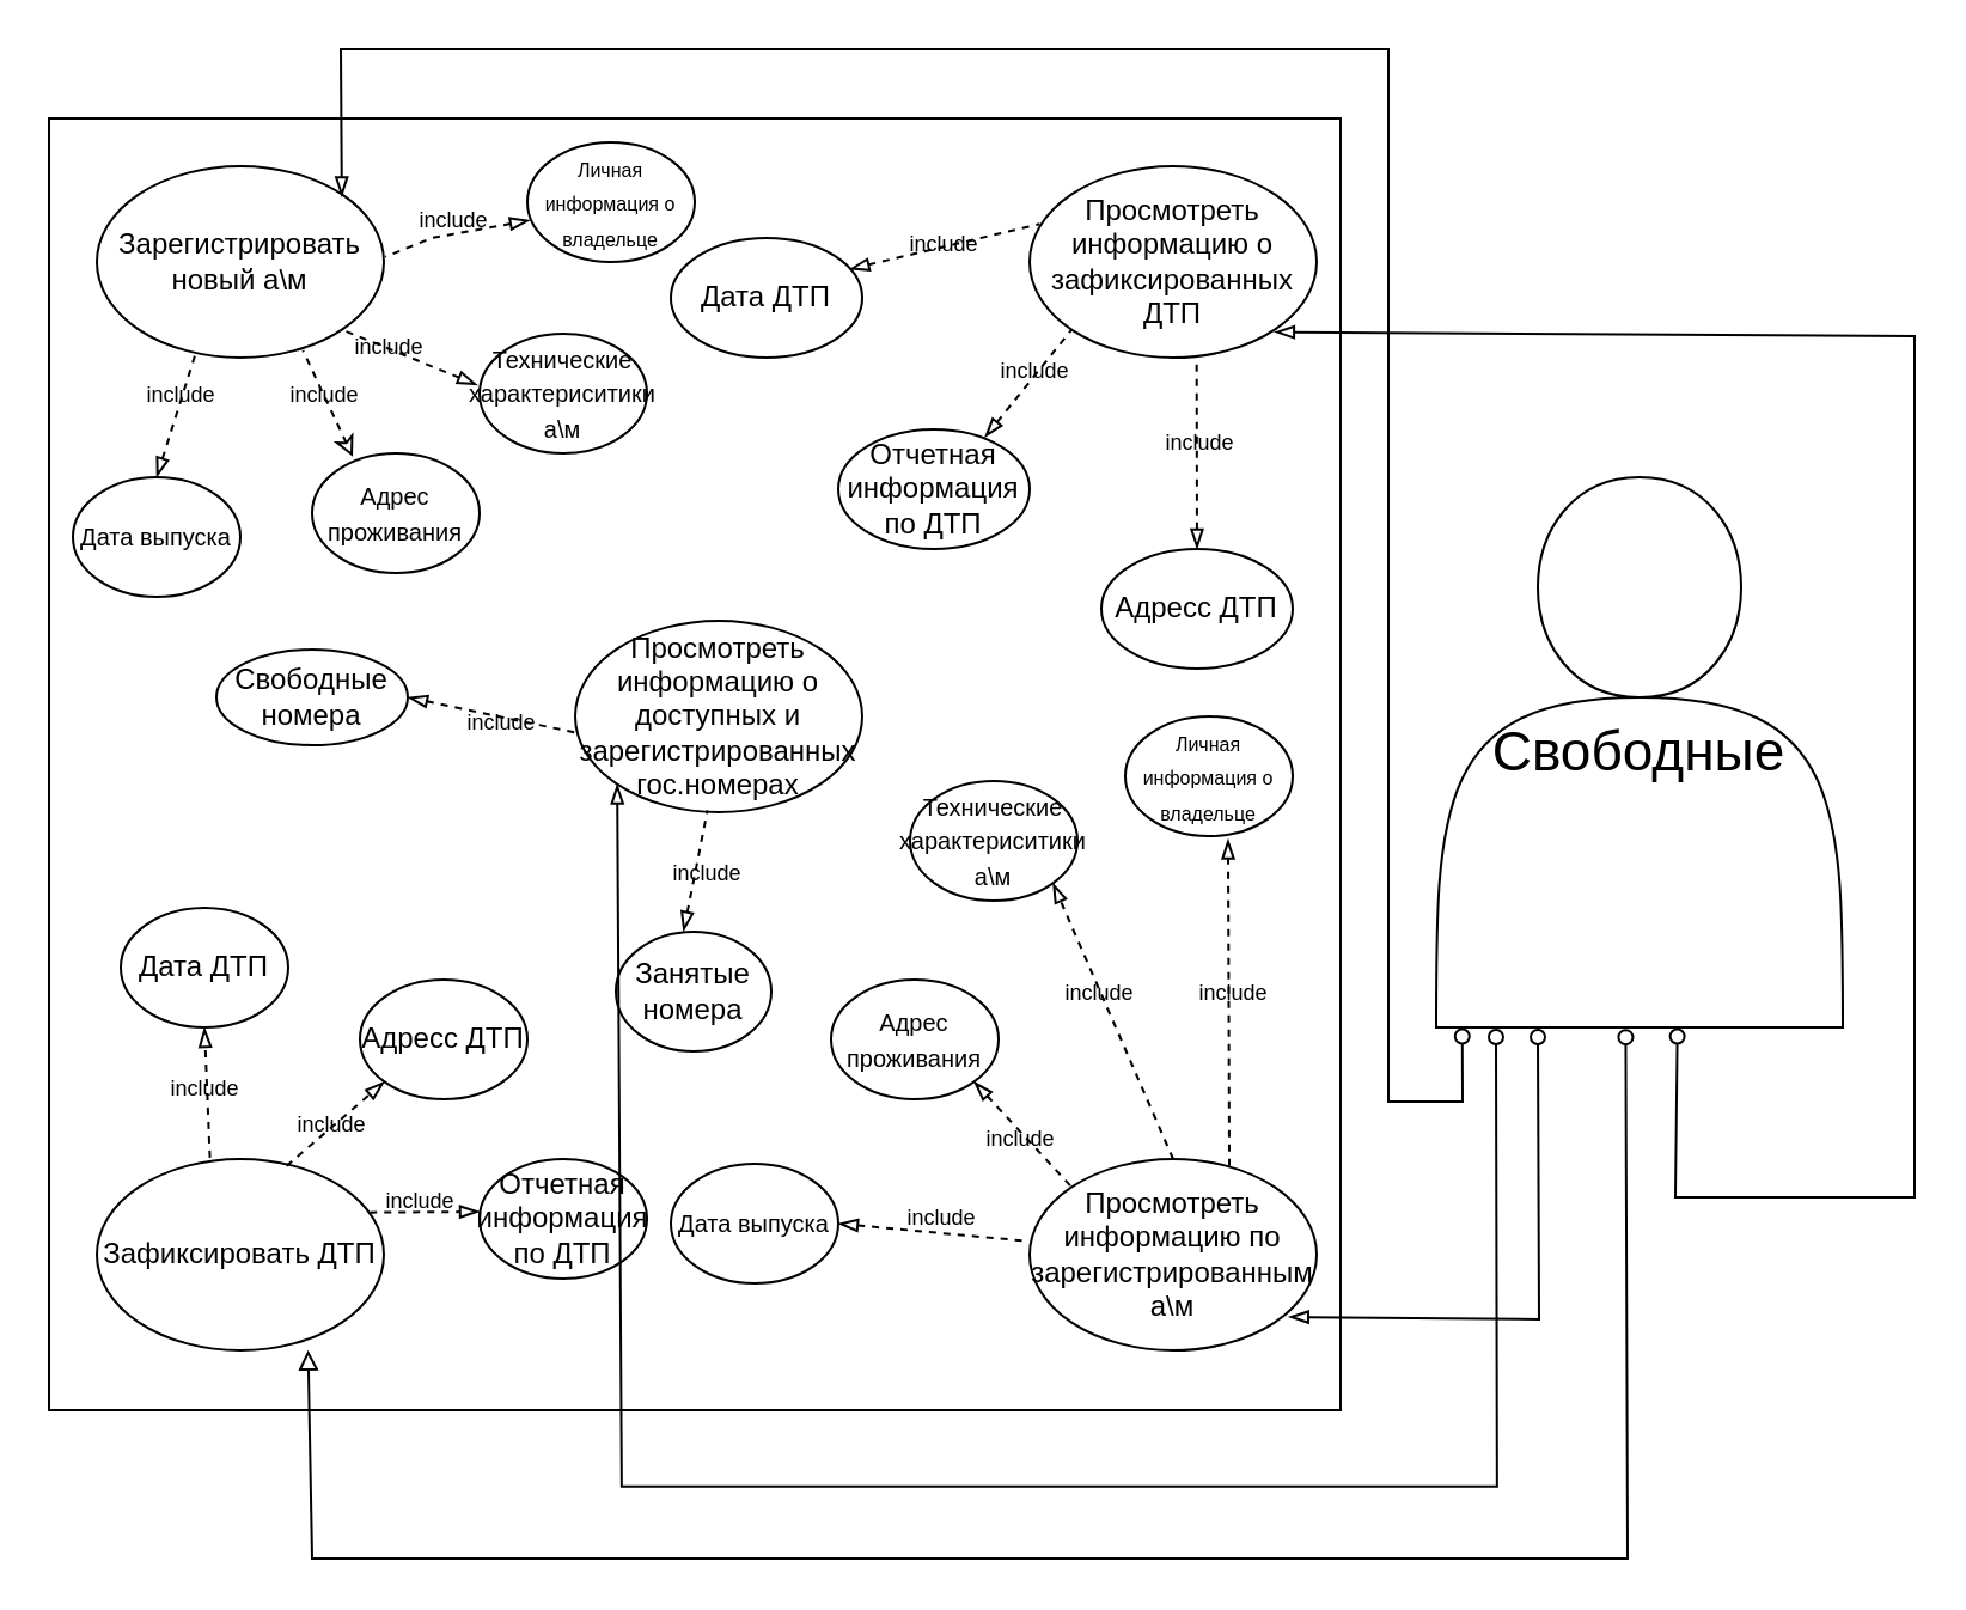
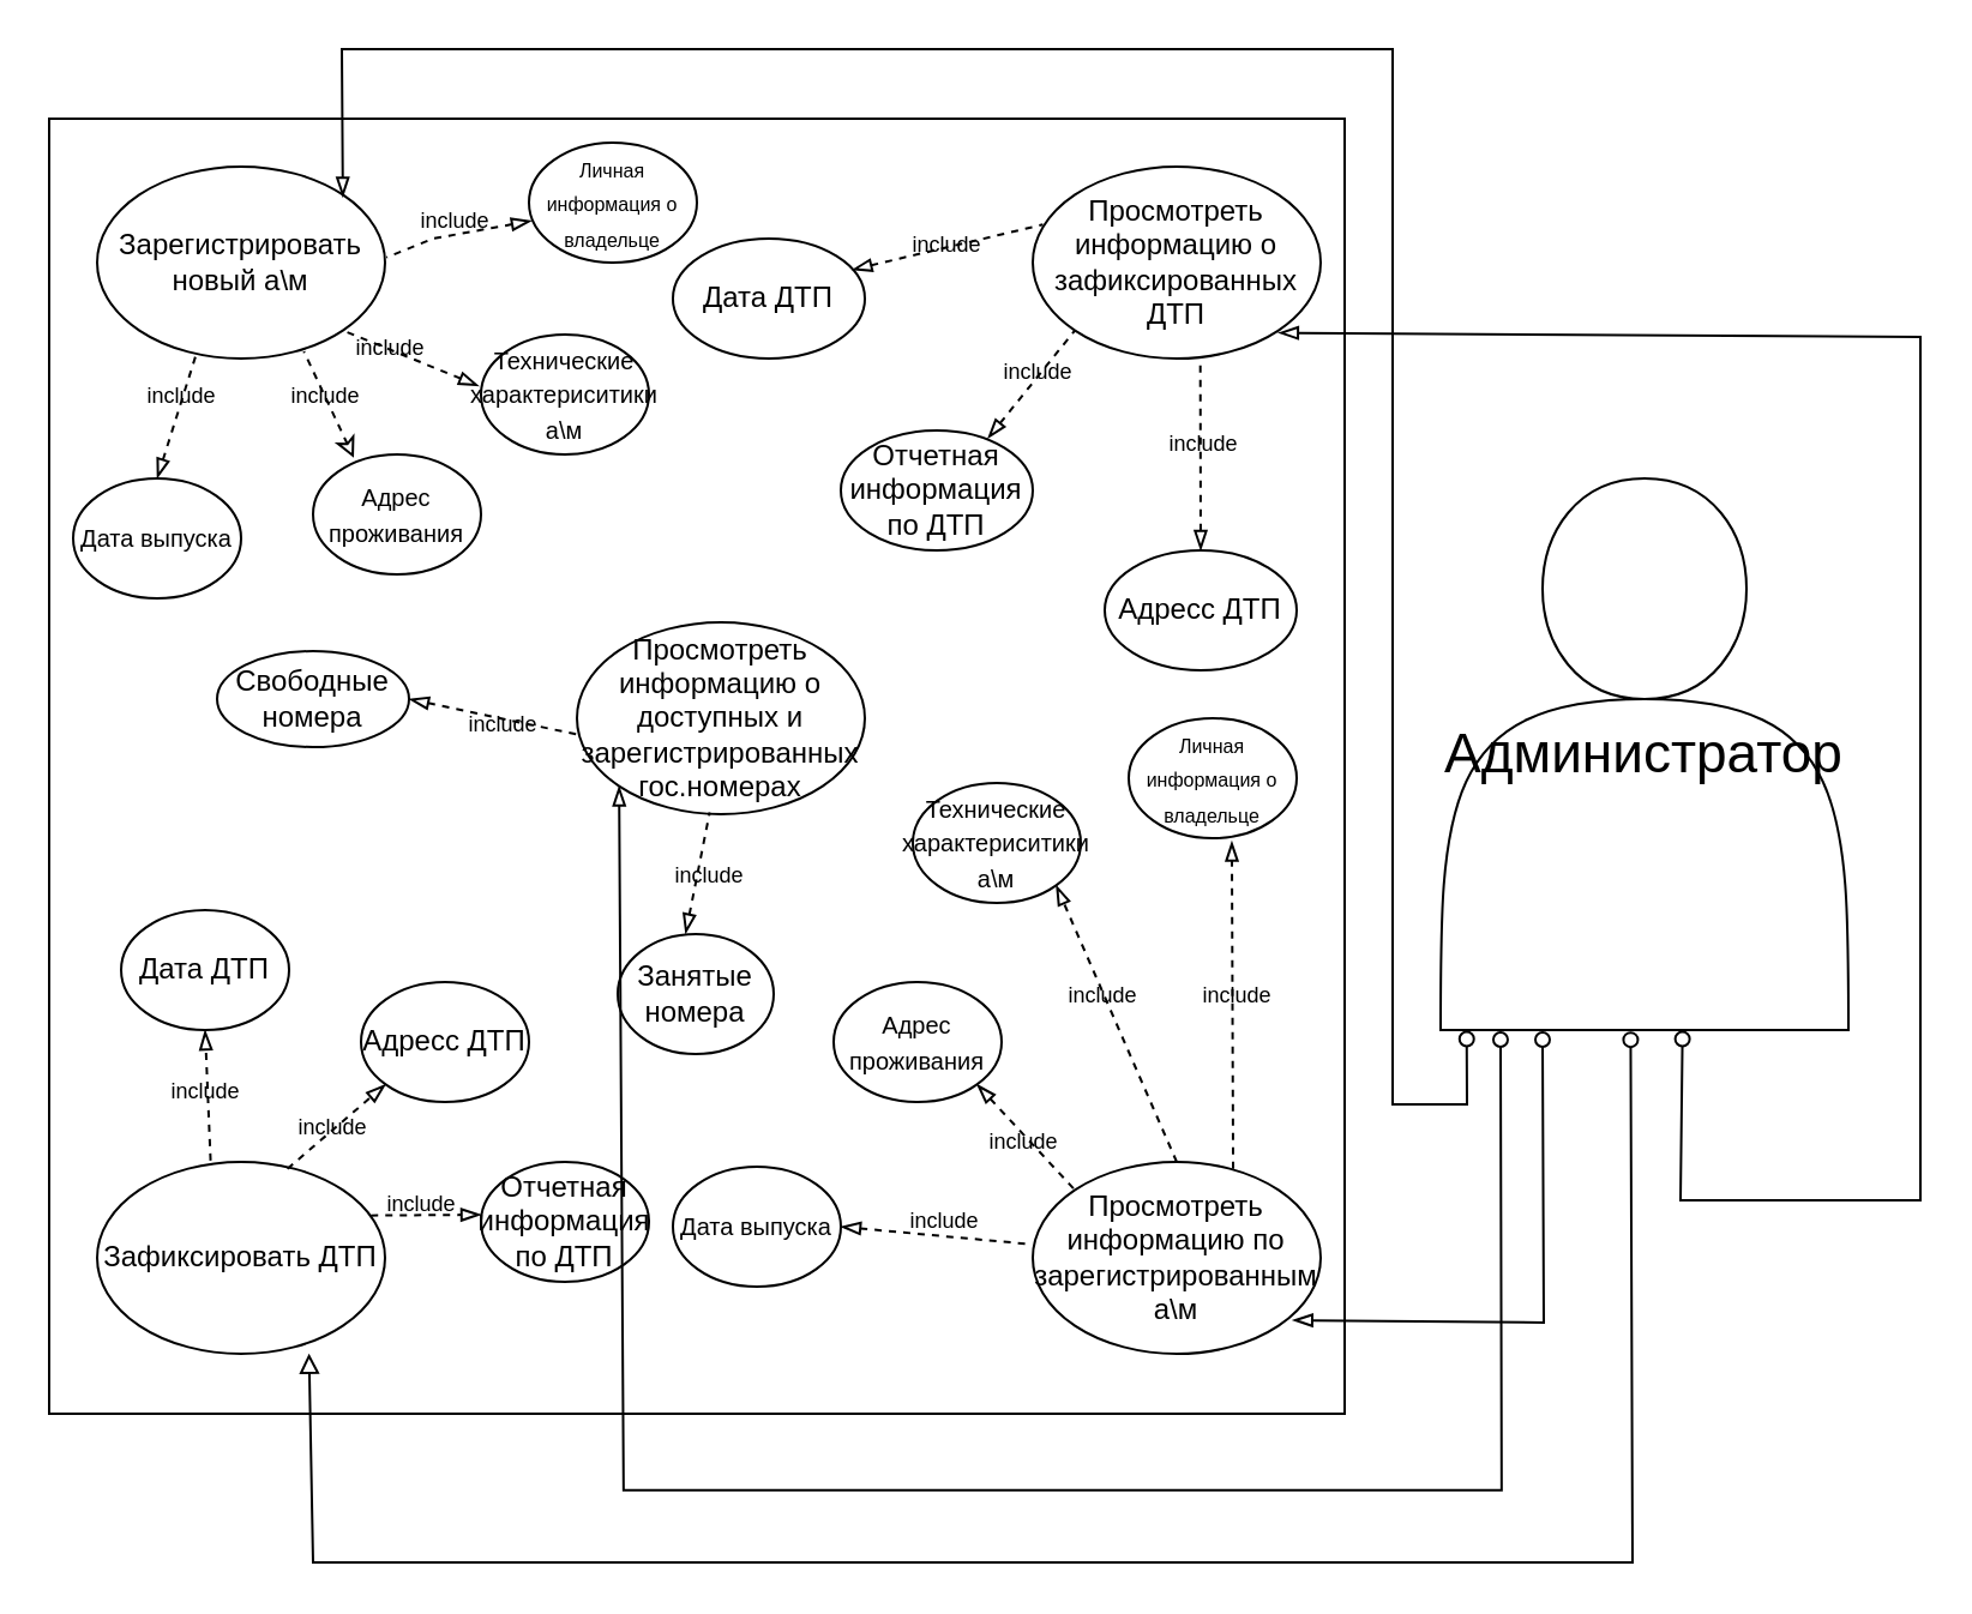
- <mxCell id="3" value="&lt;font style=&quot;font-size: 23px;&quot;&gt;Свободные&lt;/font&gt;" style="shape=actor;whiteSpace=wrap;html=1;" vertex="1" parent="1"><mxGeometry x="600" y="199" width="170" height="230" as="geometry" /></mxCell>
+ <mxCell id="3" value="&lt;font style=&quot;font-size: 23px;&quot;&gt;Администратор&lt;/font&gt;" style="shape=actor;whiteSpace=wrap;html=1;" vertex="1" parent="1"><mxGeometry x="600" y="199" width="170" height="230" as="geometry" /></mxCell>
